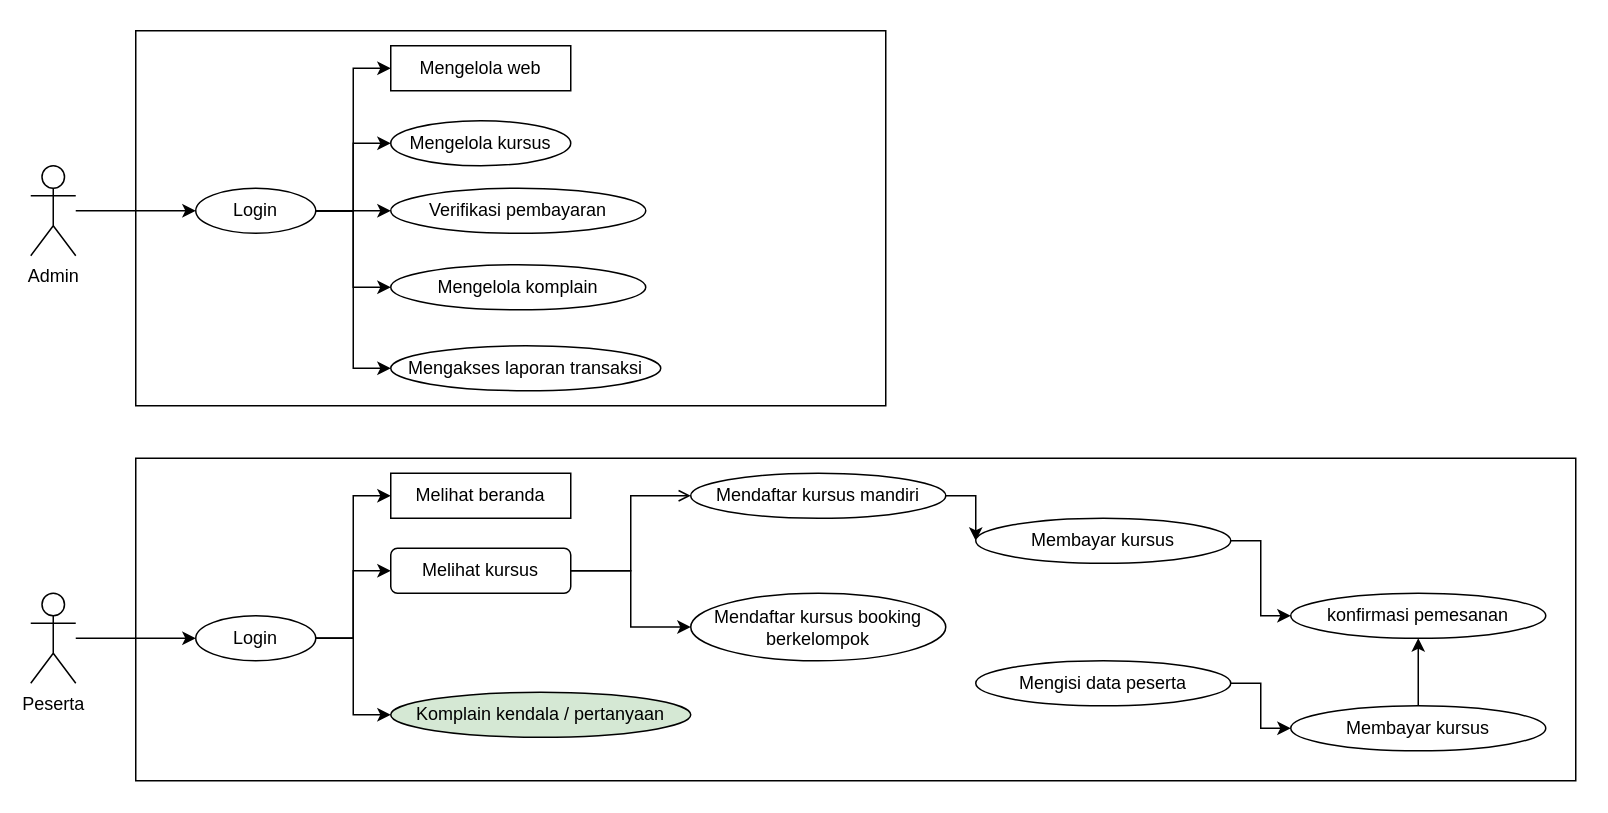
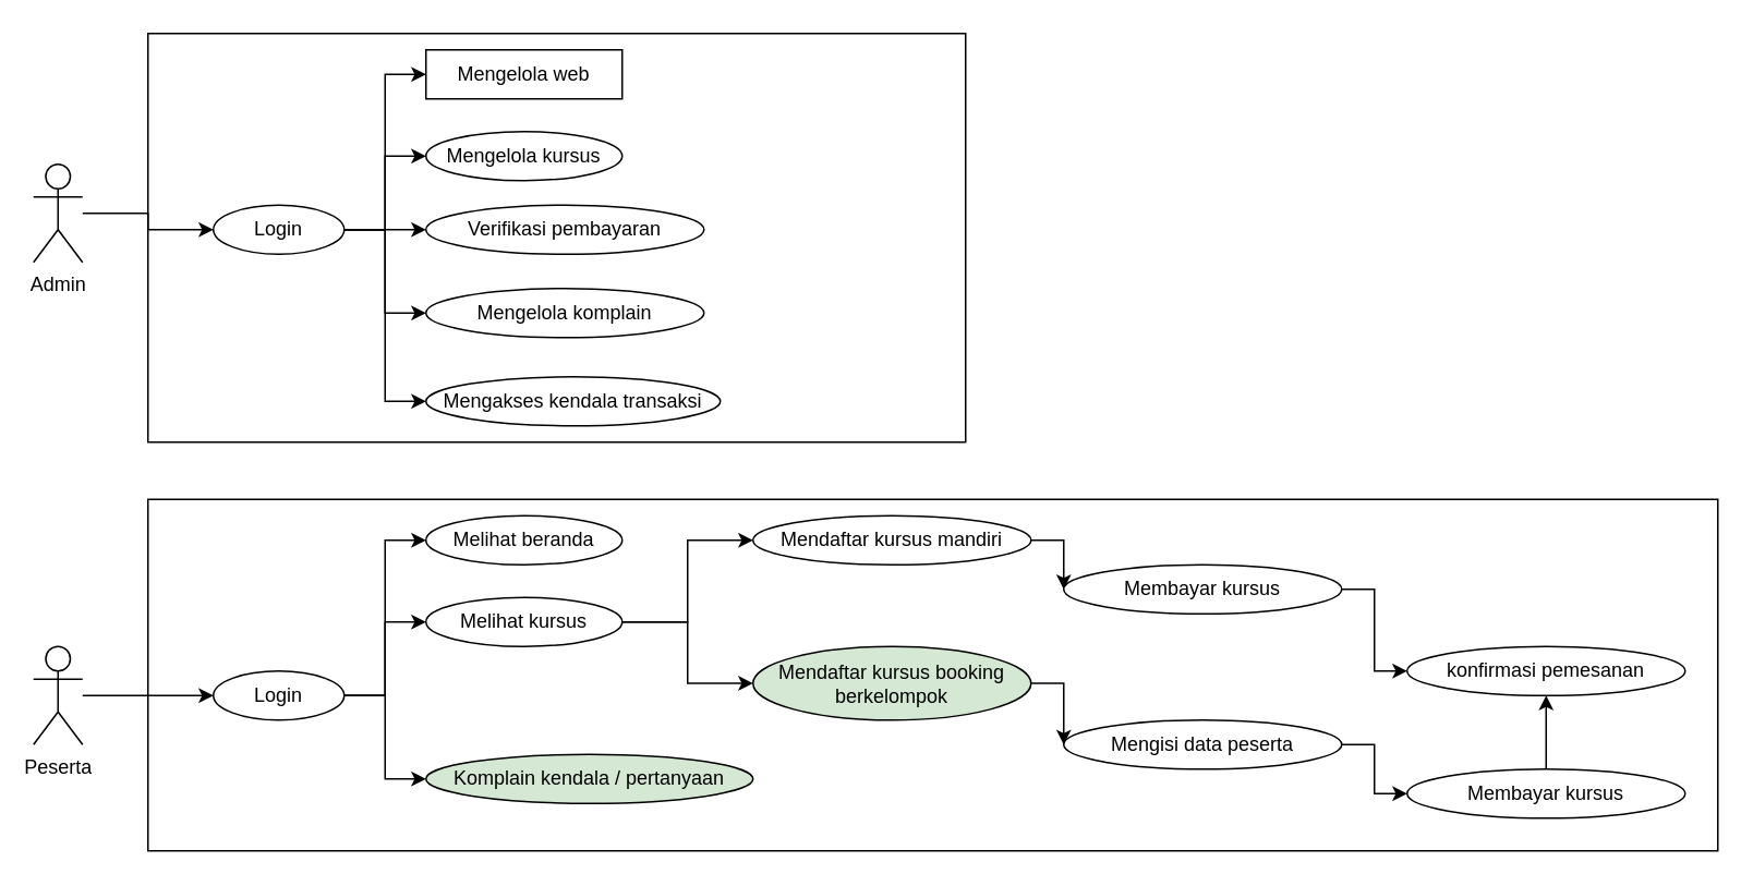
- <mxCell id="3" value="Admin" style="shape=umlActor;verticalLabelPosition=bottom;verticalAlign=top;html=1;" vertex="1" parent="1"><mxGeometry x="20" y="110" width="30" height="60" as="geometry" /></mxCell>
+ <mxCell id="3" value="Admin" style="shape=umlActor;verticalLabelPosition=bottom;verticalAlign=top;html=1;" vertex="1" parent="1"><mxGeometry x="20" y="100" width="30" height="60" as="geometry" /></mxCell>
- <mxCell id="15" value="Mengakses laporan transaksi" style="ellipse;whiteSpace=wrap;html=1;" vertex="1" parent="1"><mxGeometry x="260" y="230" width="180" height="30" as="geometry" /></mxCell>
+ <mxCell id="15" value="Mengakses kendala transaksi" style="ellipse;whiteSpace=wrap;html=1;" vertex="1" parent="1"><mxGeometry x="260" y="230" width="180" height="30" as="geometry" /></mxCell>
- <mxCell id="23" value="Melihat beranda" style="whiteSpace=wrap;html=1;rounded=0;" vertex="1" parent="1"><mxGeometry x="260" y="315" width="120" height="30" as="geometry" /></mxCell>
+ <mxCell id="23" value="Melihat beranda" style="ellipse;whiteSpace=wrap;html=1;" vertex="1" parent="1"><mxGeometry x="260" y="315" width="120" height="30" as="geometry" /></mxCell>
- <mxCell id="24" style="edgeStyle=orthogonalEdgeStyle;rounded=0;orthogonalLoop=1;jettySize=auto;html=1;entryX=0;entryY=0.5;entryDx=0;entryDy=0;endArrow=open;" edge="1" parent="1" source="26" target="29"><mxGeometry relative="1" as="geometry" /></mxCell>
+ <mxCell id="24" style="edgeStyle=orthogonalEdgeStyle;rounded=0;orthogonalLoop=1;jettySize=auto;html=1;entryX=0;entryY=0.5;entryDx=0;entryDy=0;" edge="1" parent="1" source="26" target="29"><mxGeometry relative="1" as="geometry" /></mxCell>
- <mxCell id="26" value="Melihat kursus" style="whiteSpace=wrap;html=1;rounded=1;" vertex="1" parent="1"><mxGeometry x="260" y="365" width="120" height="30" as="geometry" /></mxCell>
+ <mxCell id="26" value="Melihat kursus" style="ellipse;whiteSpace=wrap;html=1;" vertex="1" parent="1"><mxGeometry x="260" y="365" width="120" height="30" as="geometry" /></mxCell>
- <mxCell id="34" value="Mendaftar kursus booking berkelompok" style="ellipse;whiteSpace=wrap;html=1;" vertex="1" parent="1"><mxGeometry x="460" y="395" width="170" height="45" as="geometry" /></mxCell>
+ <mxCell id="34" value="Mendaftar kursus booking berkelompok" style="ellipse;whiteSpace=wrap;html=1;fillColor=#d5e8d4;" vertex="1" parent="1"><mxGeometry x="460" y="395" width="170" height="45" as="geometry" /></mxCell>
+ <mxCell id="33" style="edgeStyle=orthogonalEdgeStyle;rounded=0;orthogonalLoop=1;jettySize=auto;html=1;entryX=0;entryY=0.5;entryDx=0;entryDy=0;" edge="1" parent="1" source="34" target="36"><mxGeometry relative="1" as="geometry" /></mxCell>
